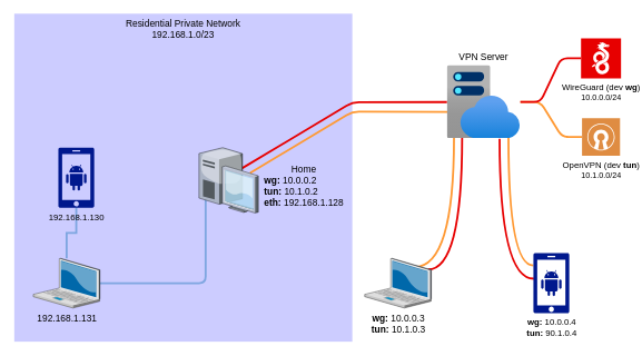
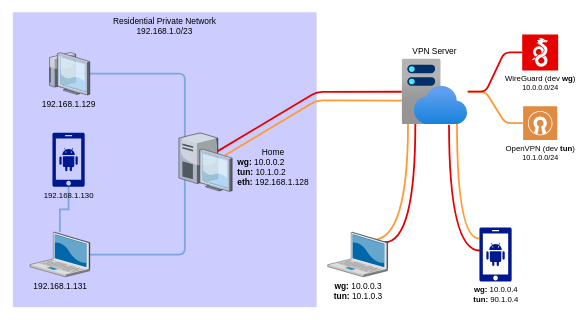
+ <mxCell id="19" value="192.168.1.129" style="verticalLabelPosition=bottom;aspect=fixed;html=1;verticalAlign=top;strokeColor=none;shape=mxgraph.citrix.thin_client;fillColor=#66B2FF;gradientColor=#0066CC;fontSize=14;labelPosition=center;align=center;" parent="1" vertex="1"><mxGeometry x="77.5" y="87" width="71" height="71" as="geometry" /></mxCell>
+ <mxCell id="5" style="orthogonalLoop=1;jettySize=auto;html=1;entryX=0.65;entryY=0.5;entryDx=0;entryDy=0;entryPerimeter=0;labelBackgroundColor=none;fontFamily=Helvetica;fontSize=13;fontColor=default;endArrow=none;endFill=0;strokeColor=#7EA6E0;strokeWidth=3;edgeStyle=orthogonalEdgeStyle;elbow=vertical;exitX=0.206;exitY=0.151;exitDx=0;exitDy=0;exitPerimeter=0;rounded=1;" parent="1" source="20" target="19" edge="1"><mxGeometry relative="1" as="geometry"><Array as="points"><mxPoint x="307" y="236" /><mxPoint x="307" y="123" /></Array></mxGeometry></mxCell>
